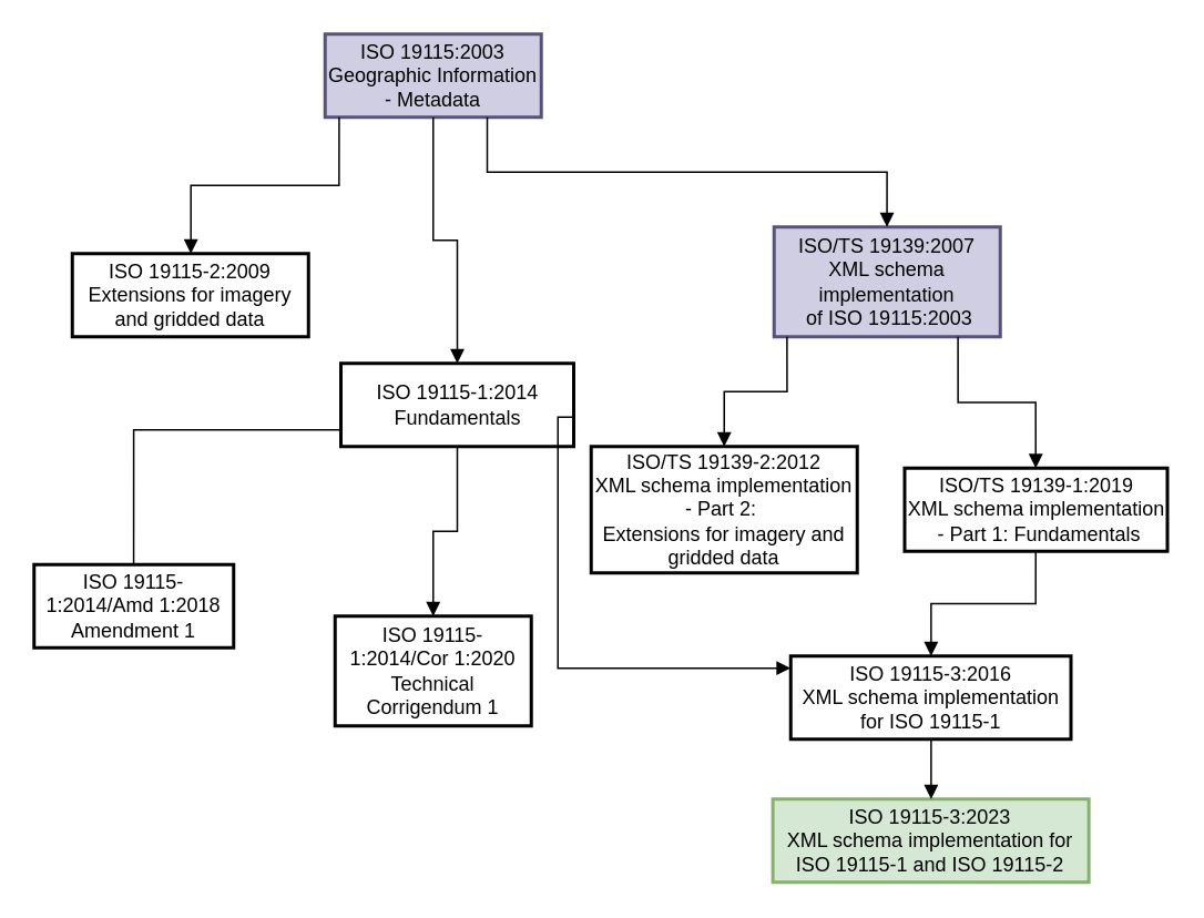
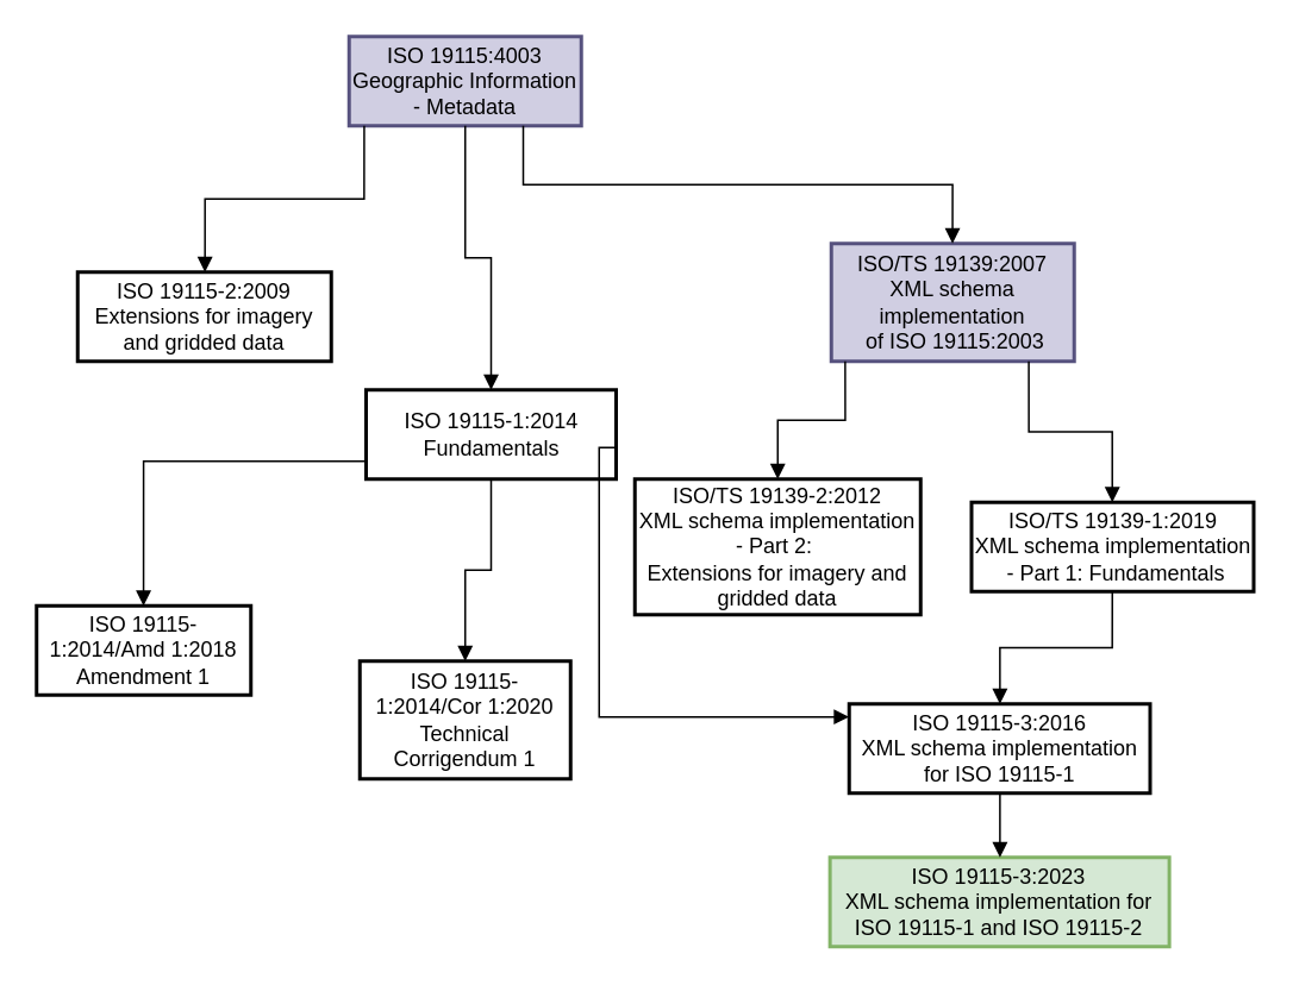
- <mxCell id="2" value="ISO 19115:2003&#10;Geographic Information - Metadata" style="whiteSpace=wrap;strokeWidth=2;labelBackgroundColor=none;fillColor=#d0cee2;strokeColor=#56517e;" parent="1" vertex="1"><mxGeometry x="195" y="20" width="130" height="50" as="geometry" /></mxCell>
+ <mxCell id="2" value="ISO 19115:4003&#10;Geographic Information - Metadata" style="whiteSpace=wrap;strokeWidth=2;labelBackgroundColor=none;fillColor=#d0cee2;strokeColor=#56517e;" parent="1" vertex="1"><mxGeometry x="195" y="20" width="130" height="50" as="geometry" /></mxCell>
- <mxCell id="15" value="" style="startArrow=none;endArrow=none;exitX=0.001;exitY=0.799;entryX=0.499;entryY=0;rounded=0;labelBackgroundColor=none;fontColor=default;edgeStyle=orthogonalEdgeStyle;" parent="1" source="3" target="4" edge="1"><mxGeometry relative="1" as="geometry" /></mxCell>
+ <mxCell id="15" value="" style="startArrow=none;endArrow=block;exitX=0.001;exitY=0.799;entryX=0.499;entryY=0;rounded=0;labelBackgroundColor=none;fontColor=default;edgeStyle=orthogonalEdgeStyle;" parent="1" source="3" target="4" edge="1"><mxGeometry relative="1" as="geometry" /></mxCell>
